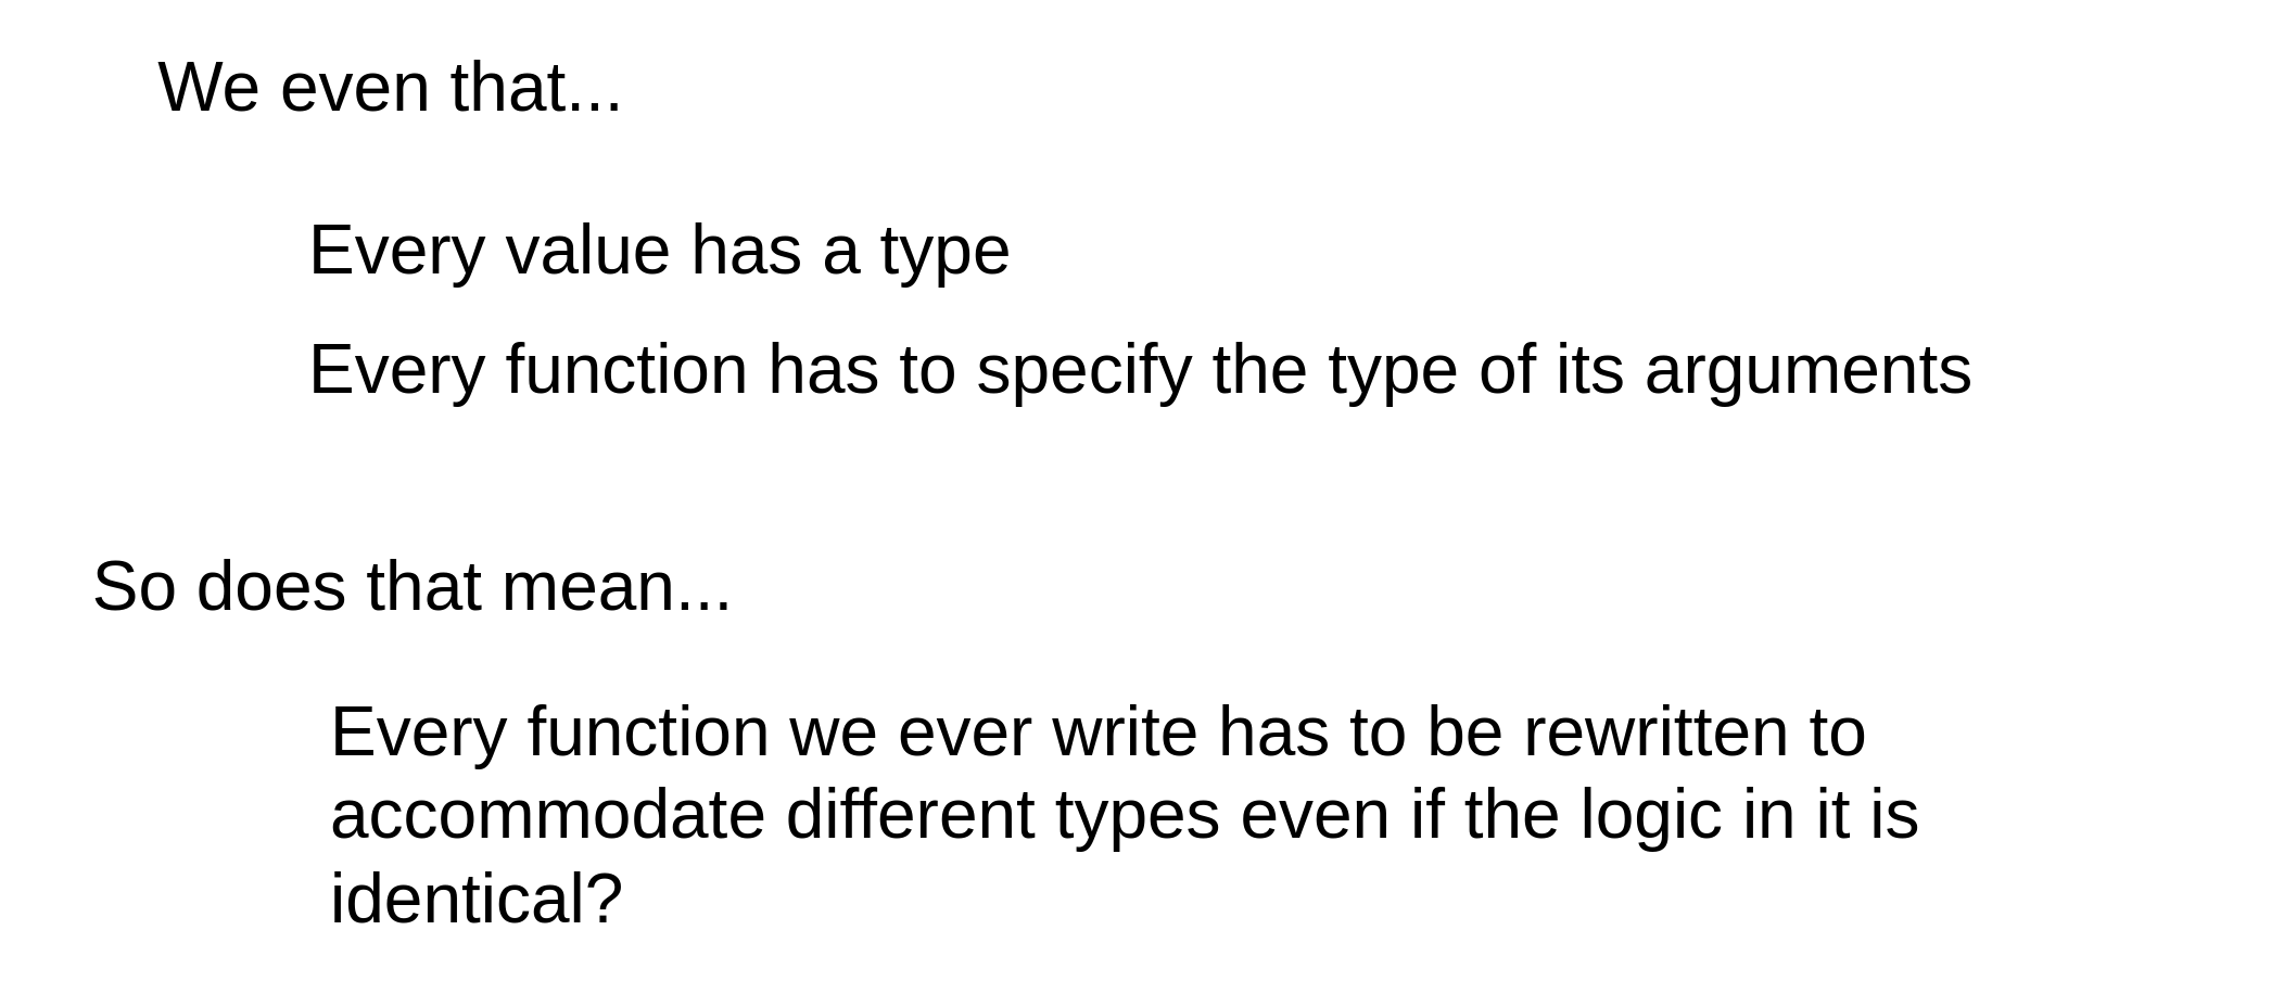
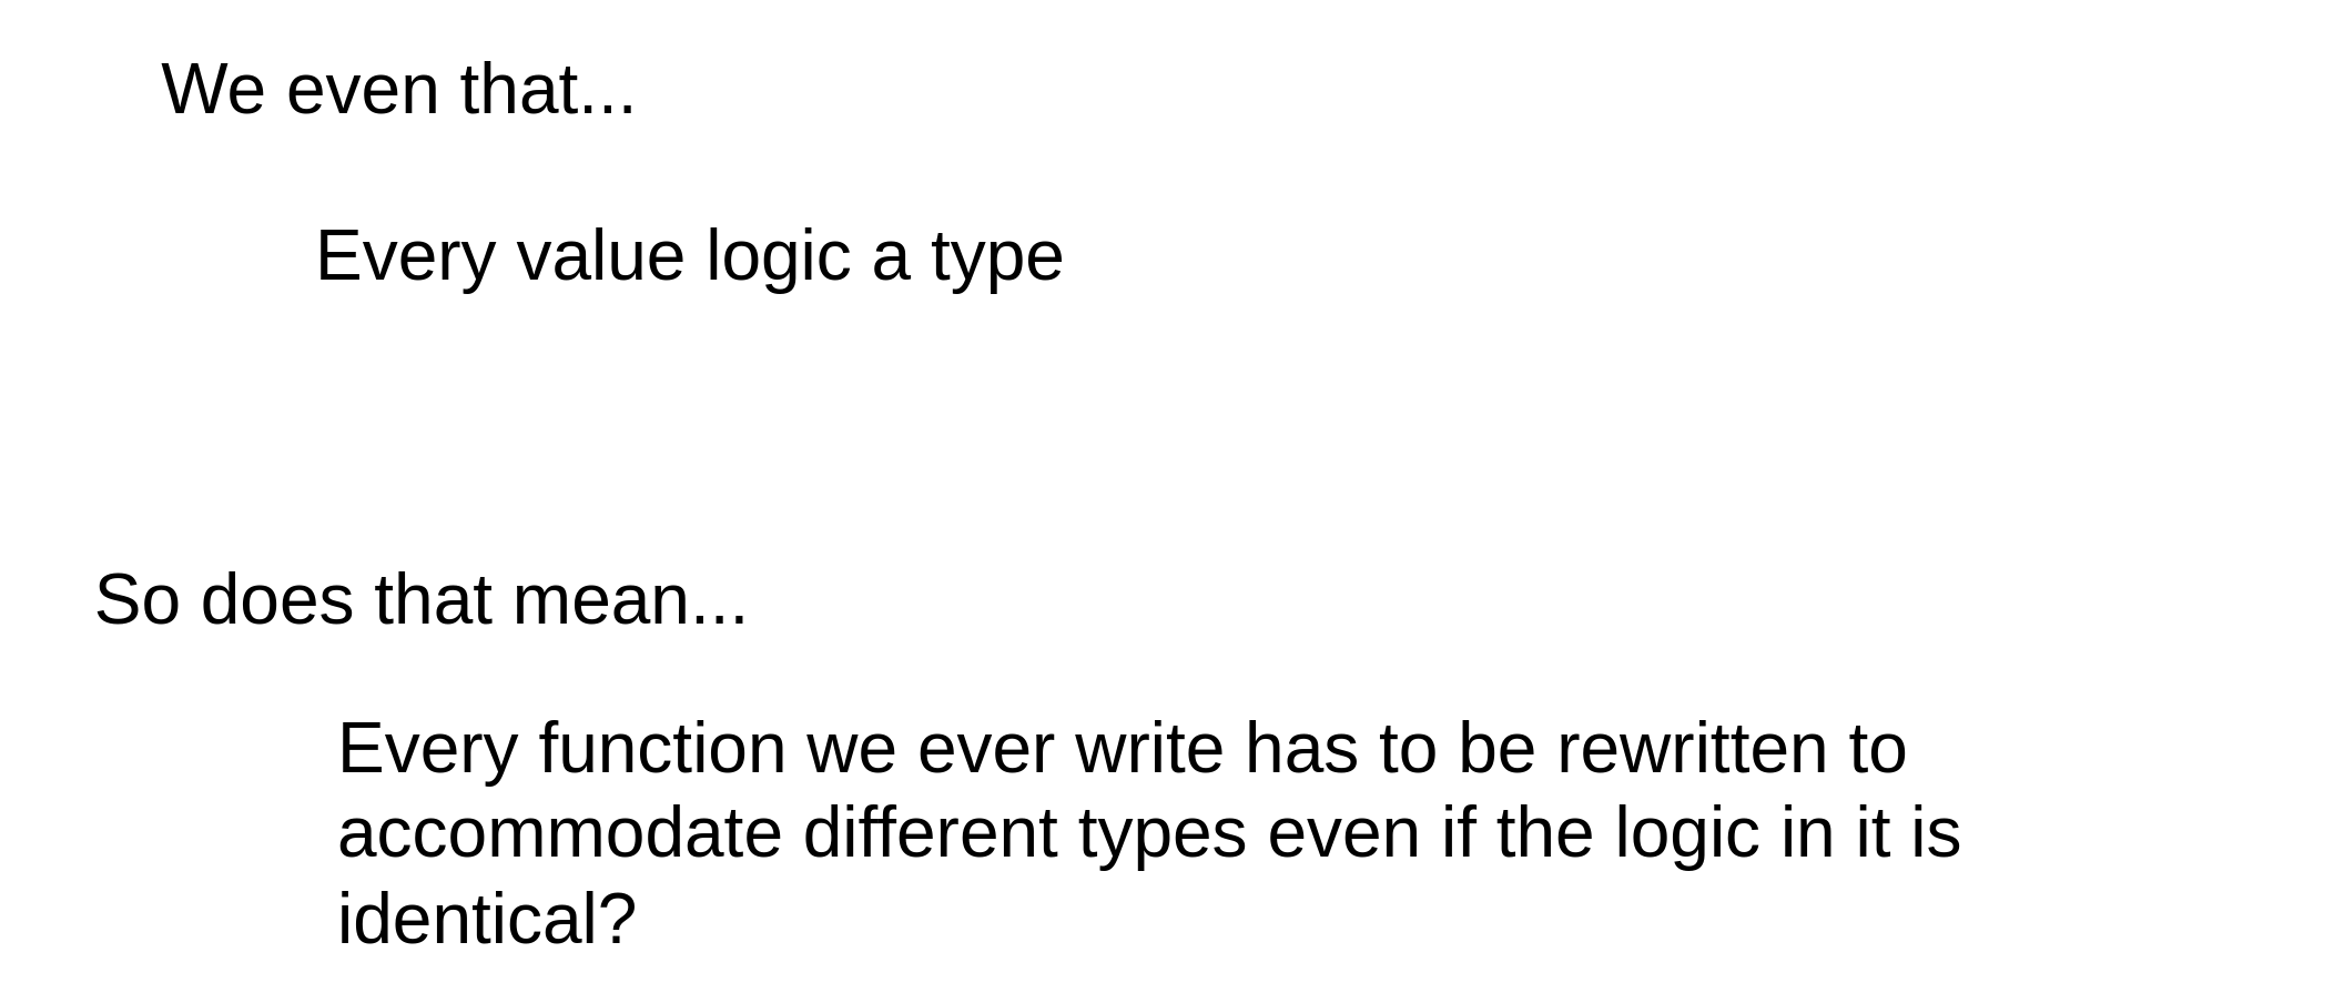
- <mxCell id="3" value="Every value has a type&amp;nbsp;" style="text;html=1;strokeColor=none;fillColor=none;align=left;verticalAlign=middle;whiteSpace=wrap;rounded=0;shadow=0;labelBackgroundColor=none;fontSize=32;fontColor=#000000;" vertex="1" parent="1"><mxGeometry x="140" y="100" width="520" height="30" as="geometry" /></mxCell>
+ <mxCell id="3" value="Every value logic a type&amp;nbsp;" style="text;html=1;strokeColor=none;fillColor=none;align=left;verticalAlign=middle;whiteSpace=wrap;rounded=0;shadow=0;labelBackgroundColor=none;fontSize=32;fontColor=#000000;" vertex="1" parent="1"><mxGeometry x="140" y="100" width="520" height="30" as="geometry" /></mxCell>
- <mxCell id="4" value="Every function has to specify the type of its arguments" style="text;html=1;strokeColor=none;fillColor=none;align=left;verticalAlign=middle;whiteSpace=wrap;rounded=0;shadow=0;labelBackgroundColor=none;fontSize=32;fontColor=#000000;" vertex="1" parent="1"><mxGeometry x="140" y="155" width="890" height="30" as="geometry" /></mxCell>
